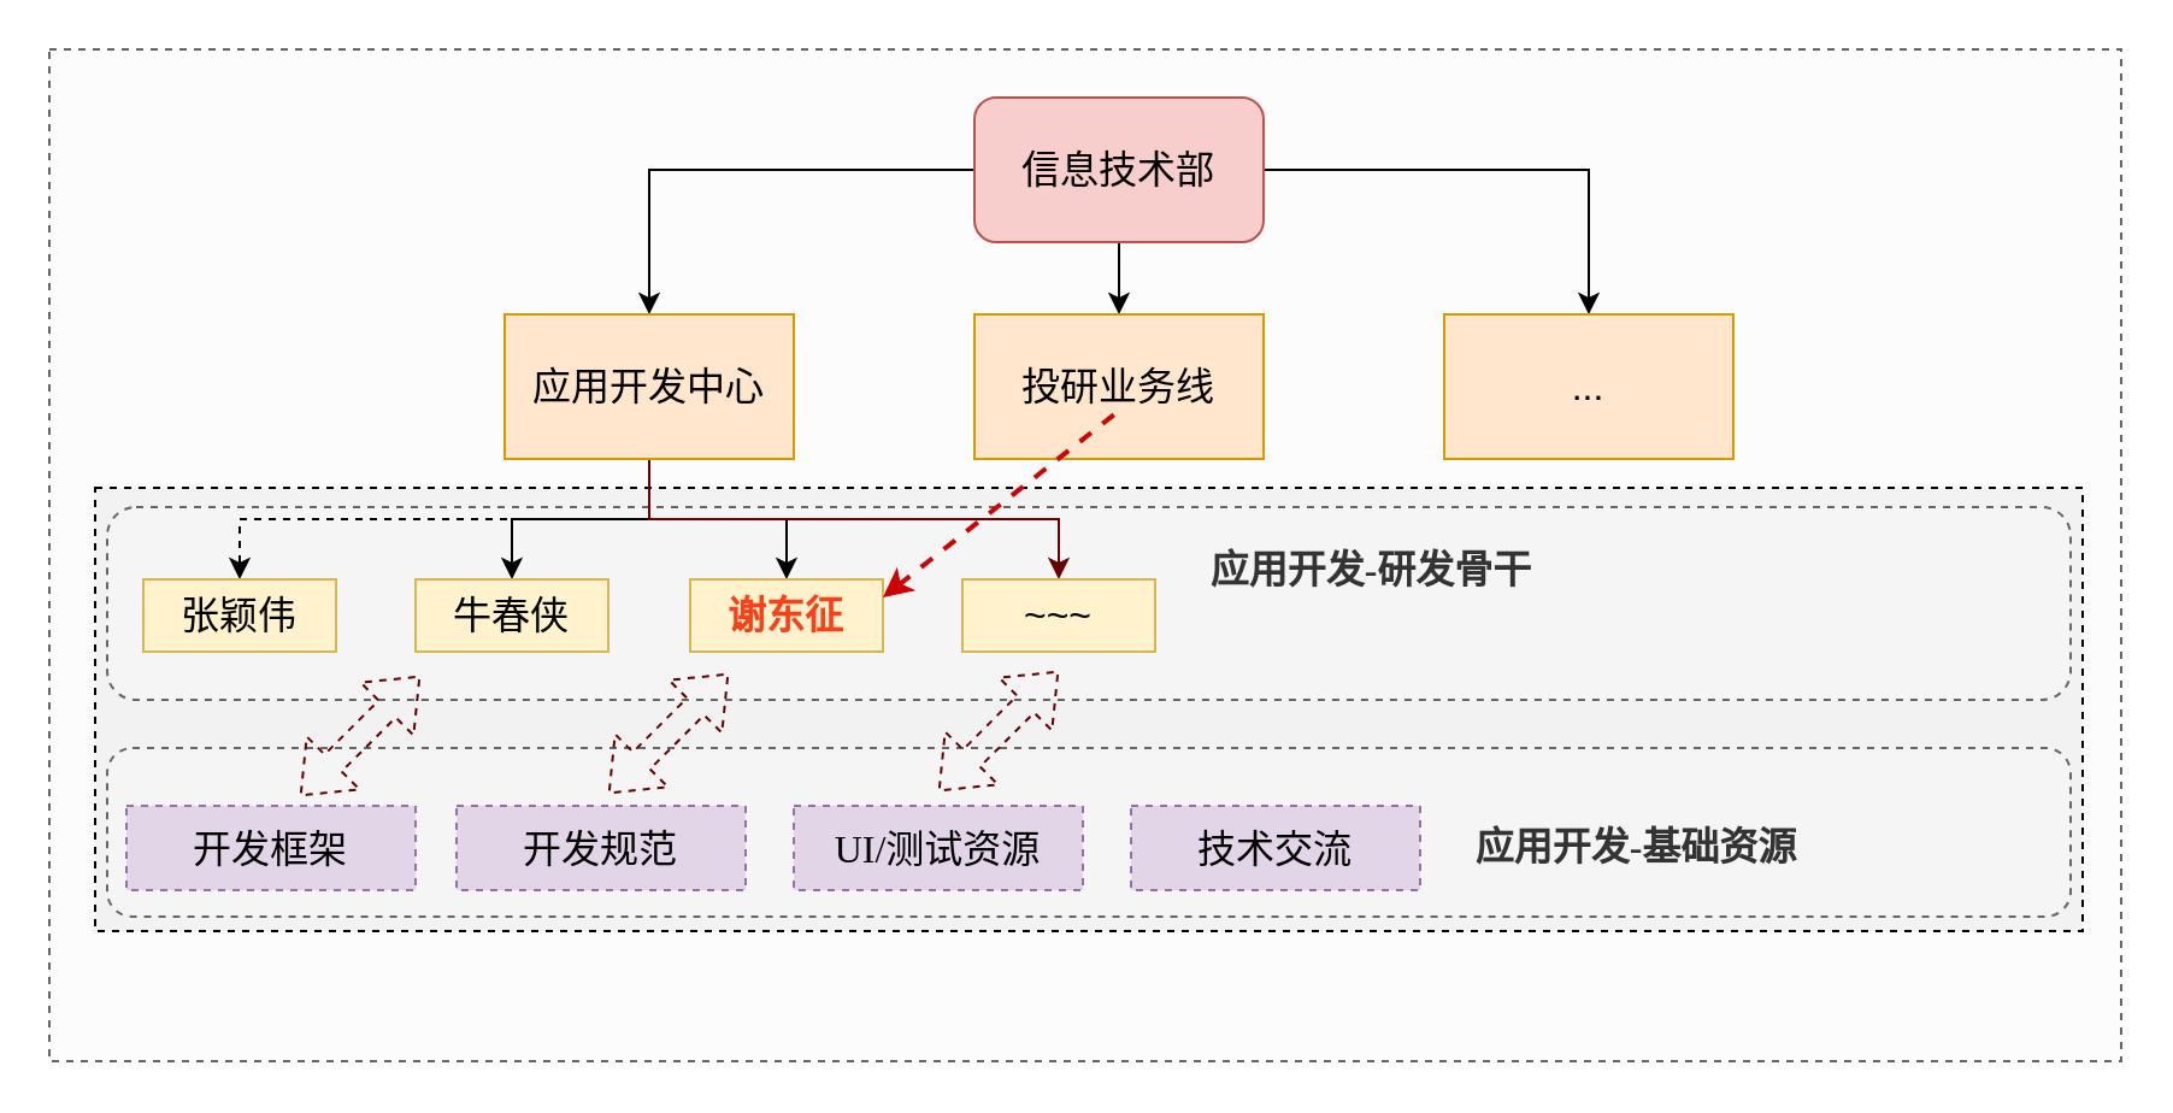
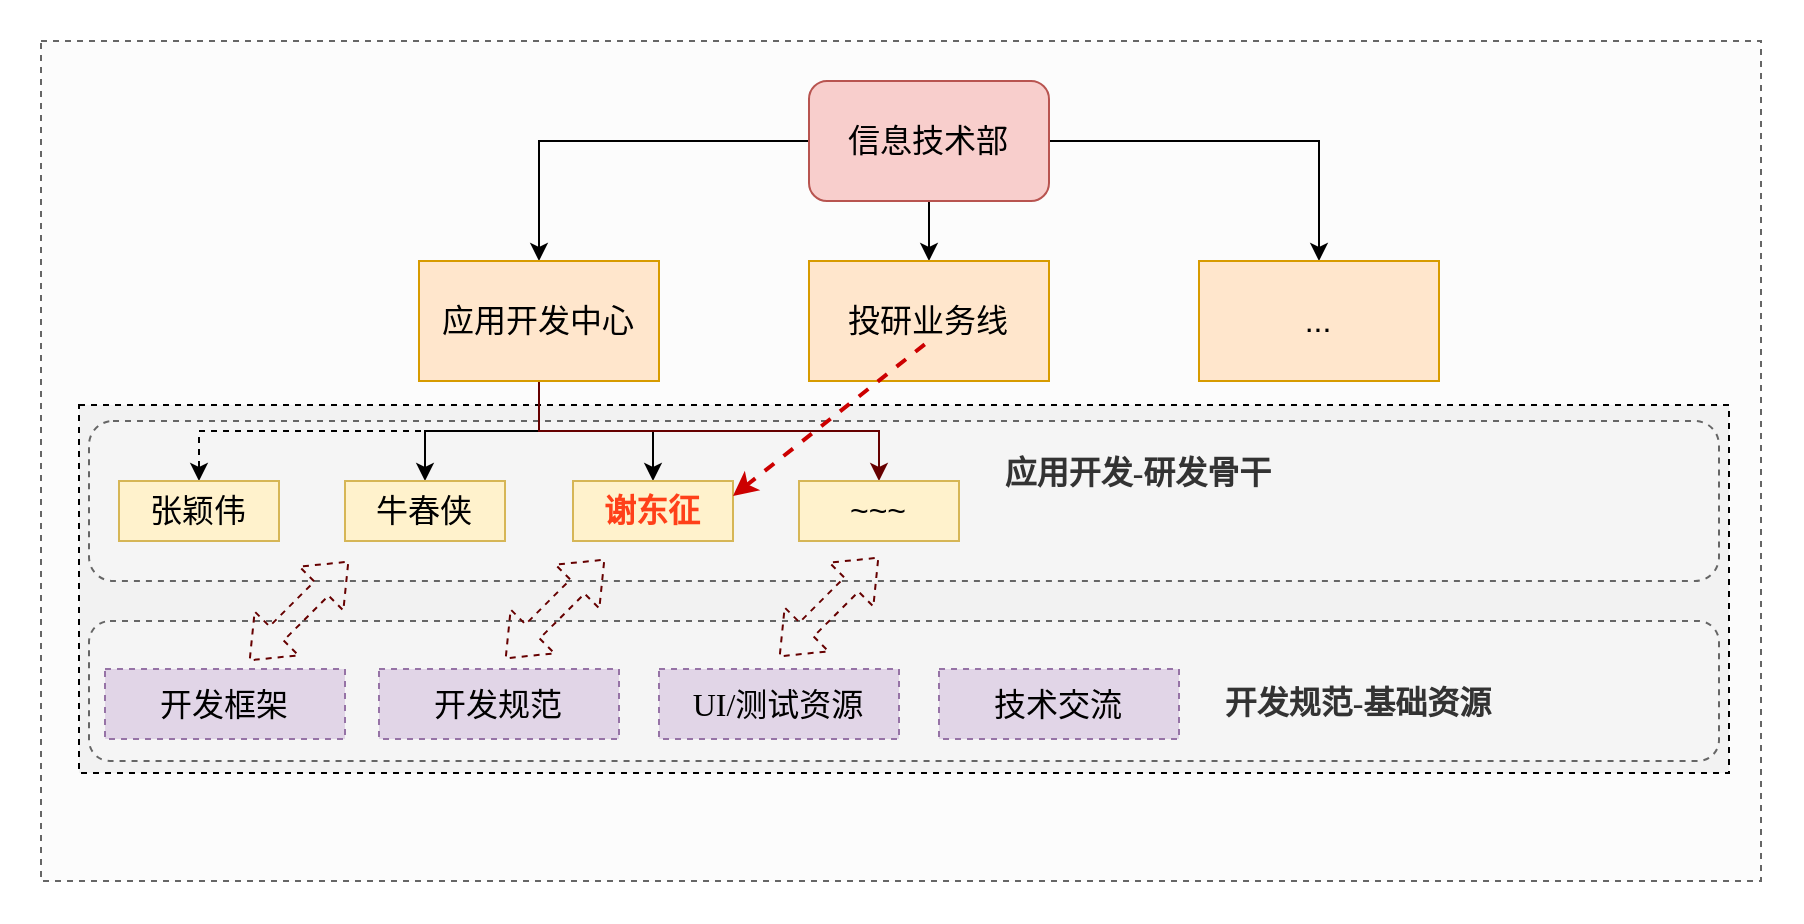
- <mxCell id="30" value="应用开发-基础资源" style="rounded=0;whiteSpace=wrap;html=1;dashed=1;fontSize=16;fillColor=#f5f5f5;fontColor=#333333;strokeColor=none;fontFamily=Georgia;fontStyle=1" parent="1" vertex="1"><mxGeometry x="599" y="340" width="160" height="21.5" as="geometry" /></mxCell>
+ <mxCell id="30" value="开发规范-基础资源" style="rounded=0;whiteSpace=wrap;html=1;dashed=1;fontSize=16;fillColor=#f5f5f5;fontColor=#333333;strokeColor=none;fontFamily=Georgia;fontStyle=1" parent="1" vertex="1"><mxGeometry x="599" y="340" width="160" height="21.5" as="geometry" /></mxCell>
